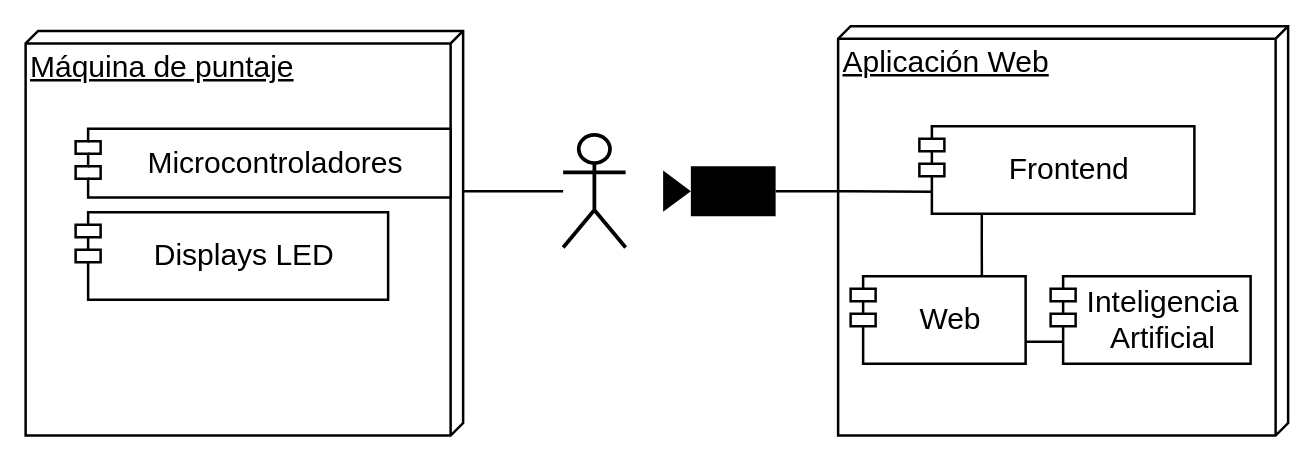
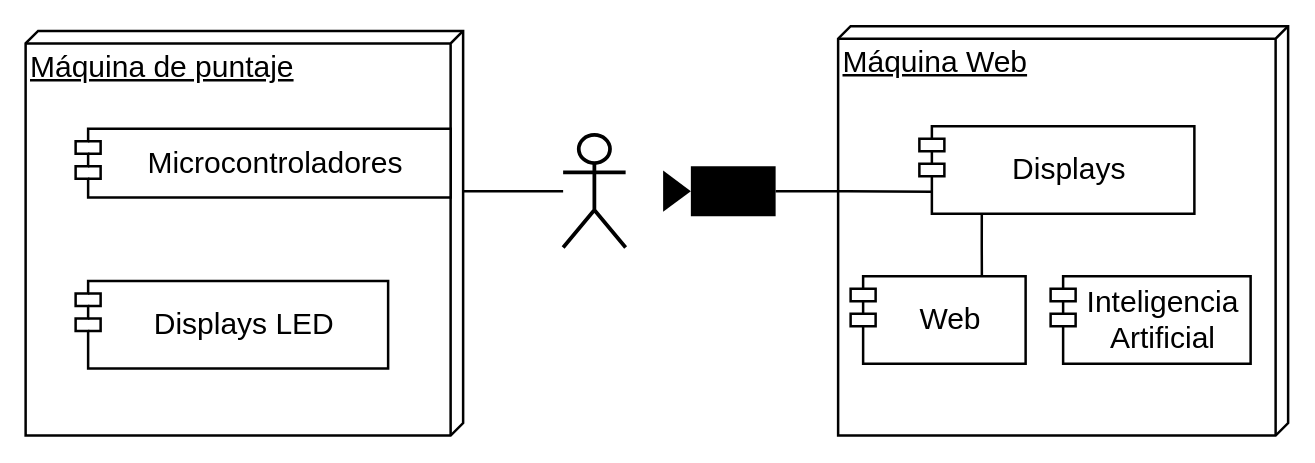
- <mxCell id="2" value="Aplicación Web" style="verticalAlign=top;align=left;spacingTop=8;spacingLeft=2;spacingRight=12;shape=cube;size=10;direction=south;fontStyle=4;html=1;whiteSpace=wrap;fontSize=24;strokeWidth=2;" parent="1" vertex="1"><mxGeometry x="670" y="20.25" width="360" height="327.5" as="geometry" /></mxCell>
+ <mxCell id="2" value="Máquina Web" style="verticalAlign=top;align=left;spacingTop=8;spacingLeft=2;spacingRight=12;shape=cube;size=10;direction=south;fontStyle=4;html=1;whiteSpace=wrap;fontSize=24;strokeWidth=2;" parent="1" vertex="1"><mxGeometry x="670" y="20.25" width="360" height="327.5" as="geometry" /></mxCell>
- <mxCell id="8" value="Frontend" style="shape=module;align=left;spacingLeft=20;align=center;verticalAlign=middle;whiteSpace=wrap;html=1;fontSize=24;strokeWidth=2;" parent="1" vertex="1"><mxGeometry x="735" y="100.25" width="220" height="70" as="geometry" /></mxCell>
+ <mxCell id="8" value="Displays" style="shape=module;align=left;spacingLeft=20;align=center;verticalAlign=middle;whiteSpace=wrap;html=1;fontSize=24;strokeWidth=2;" parent="1" vertex="1"><mxGeometry x="735" y="100.25" width="220" height="70" as="geometry" /></mxCell>
- <mxCell id="14" value="Displays LED" style="shape=module;align=left;spacingLeft=20;align=center;verticalAlign=middle;whiteSpace=wrap;html=1;fontSize=24;strokeWidth=2;" parent="1" vertex="1"><mxGeometry x="60" y="169" width="250" height="70" as="geometry" /></mxCell>
+ <mxCell id="14" value="Displays LED" style="shape=module;align=left;spacingLeft=20;align=center;verticalAlign=middle;whiteSpace=wrap;html=1;fontSize=24;strokeWidth=2;" parent="1" vertex="1"><mxGeometry x="60" y="224" width="250" height="70" as="geometry" /></mxCell>
- <mxCell id="9" style="edgeStyle=orthogonalEdgeStyle;rounded=0;orthogonalLoop=1;jettySize=auto;html=1;entryX=0;entryY=0.75;entryDx=10;entryDy=0;entryPerimeter=0;endArrow=none;endFill=0;exitX=1;exitY=0.75;exitDx=0;exitDy=0;fontSize=24;strokeWidth=2;" parent="1" source="10" target="12" edge="1"><mxGeometry relative="1" as="geometry" /></mxCell>
